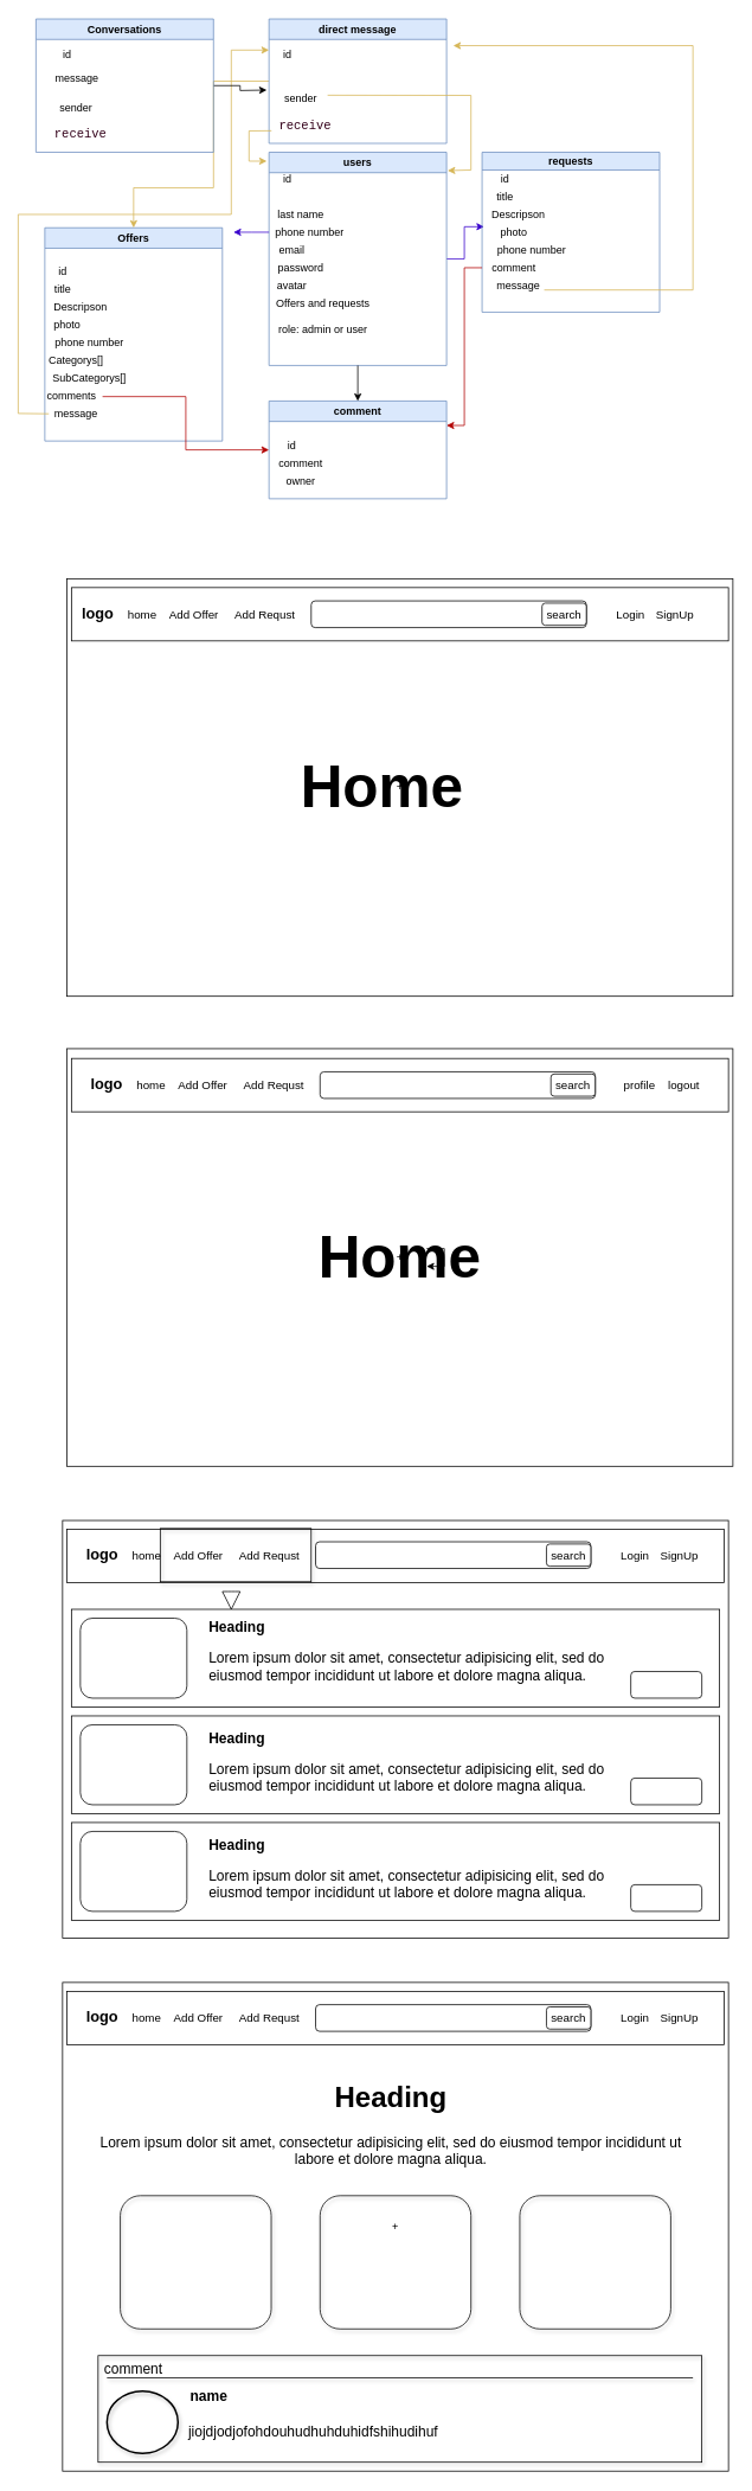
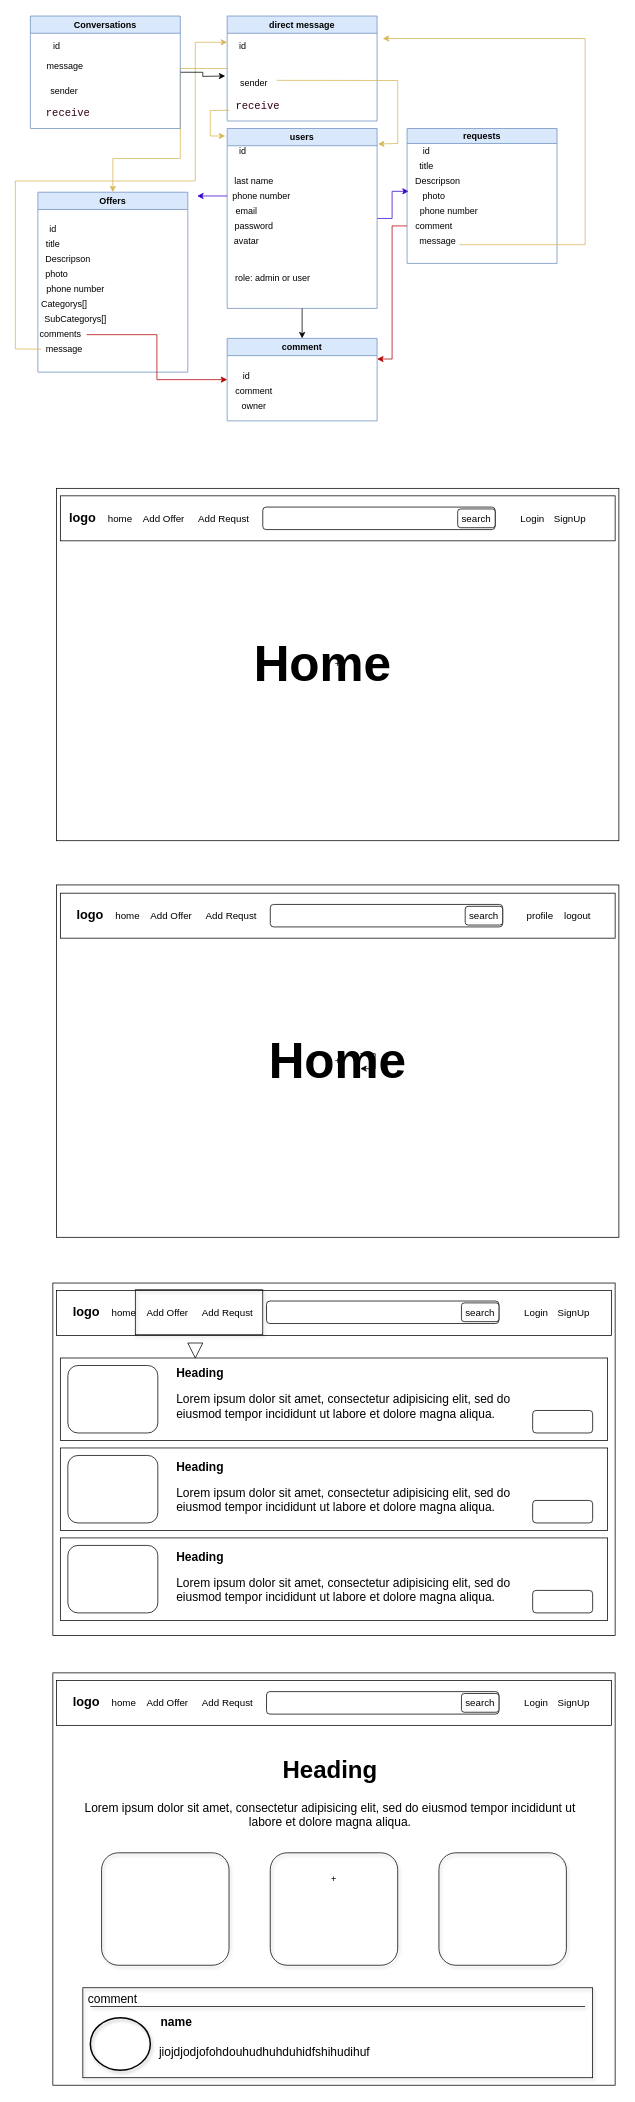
- <mxCell id="8" value="Offers and requests" style="text;html=1;align=center;verticalAlign=middle;resizable=0;points=[];autosize=1;strokeColor=none;fillColor=none;" parent="3" vertex="1"><mxGeometry y="160" width="120" height="20" as="geometry" /></mxCell>
